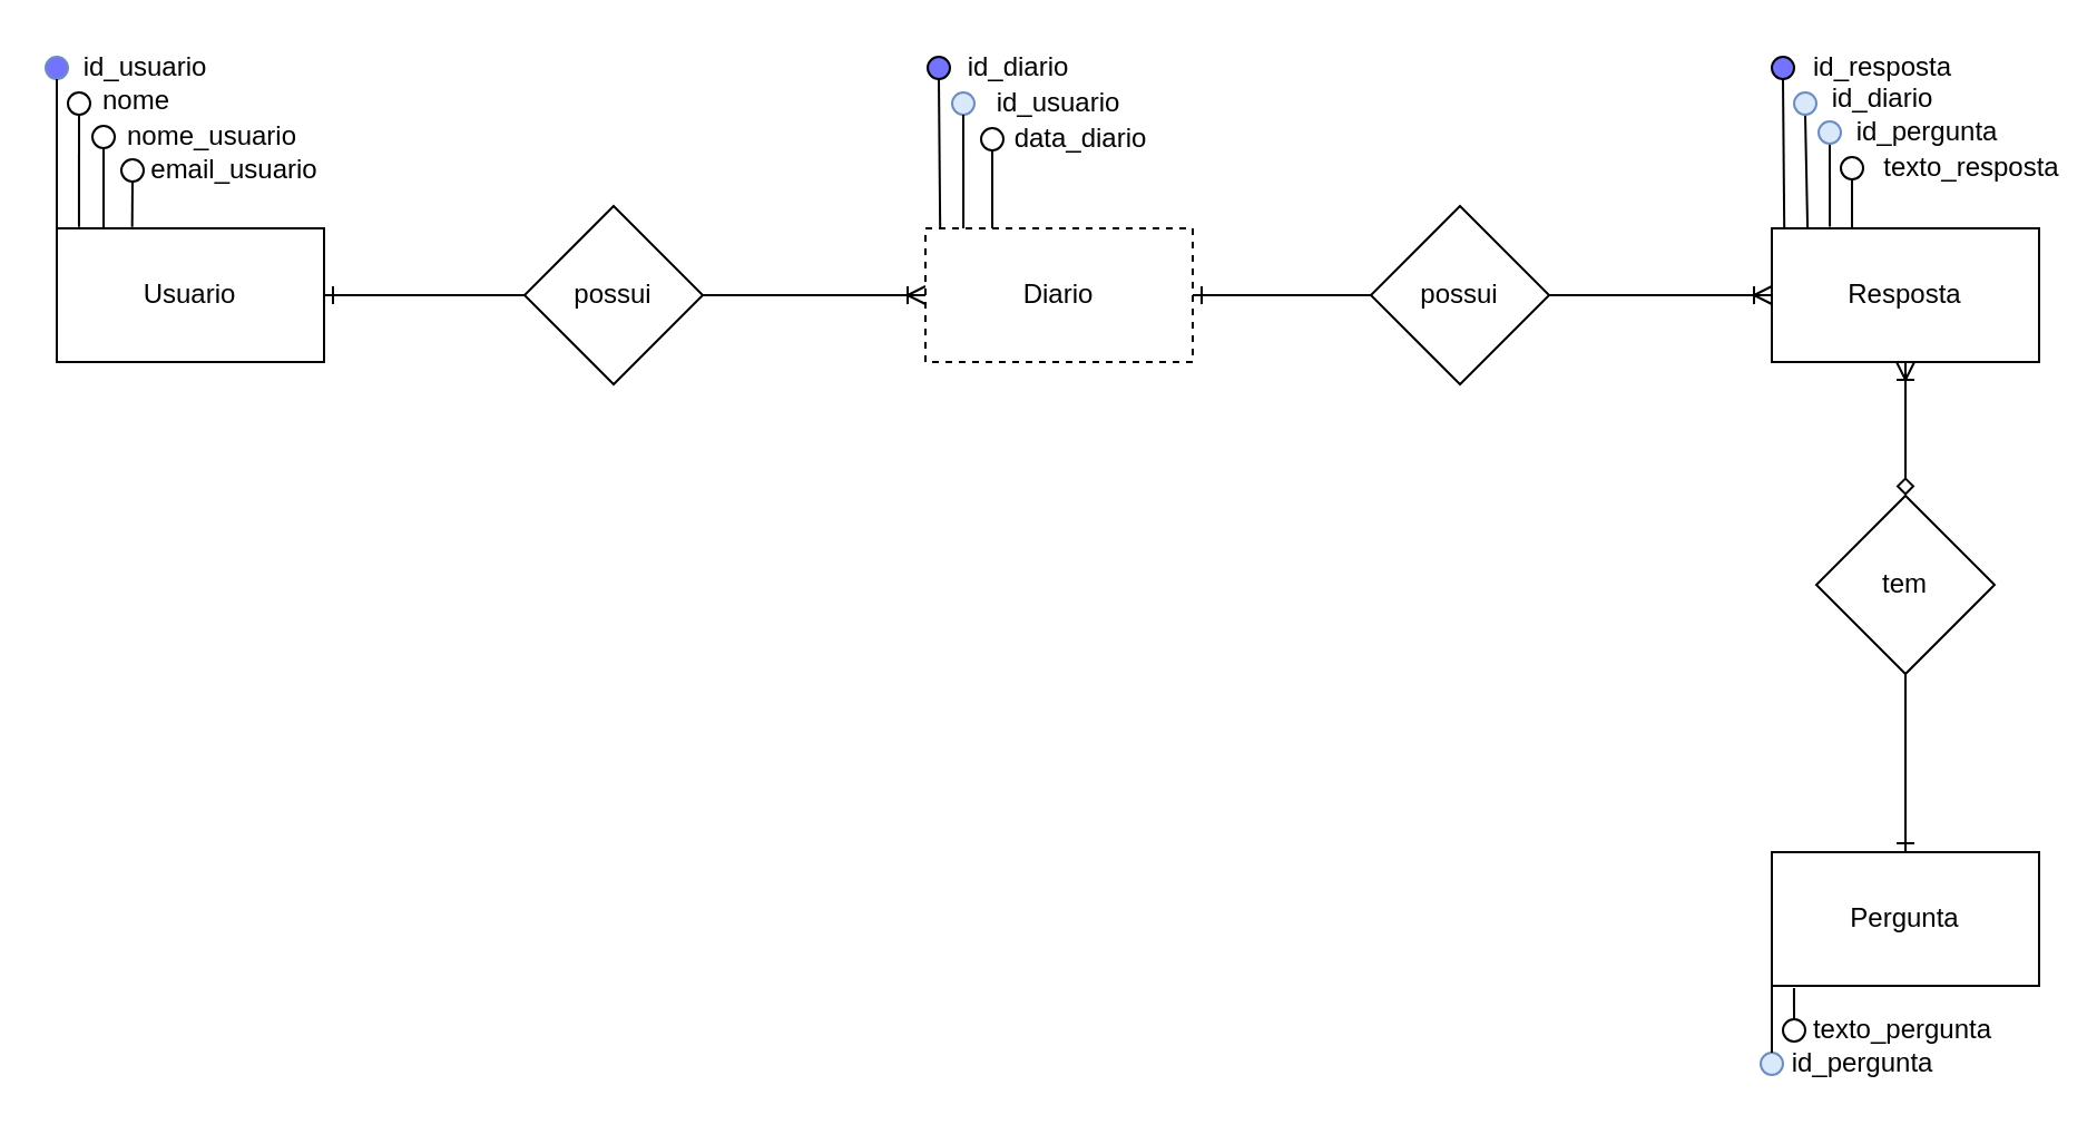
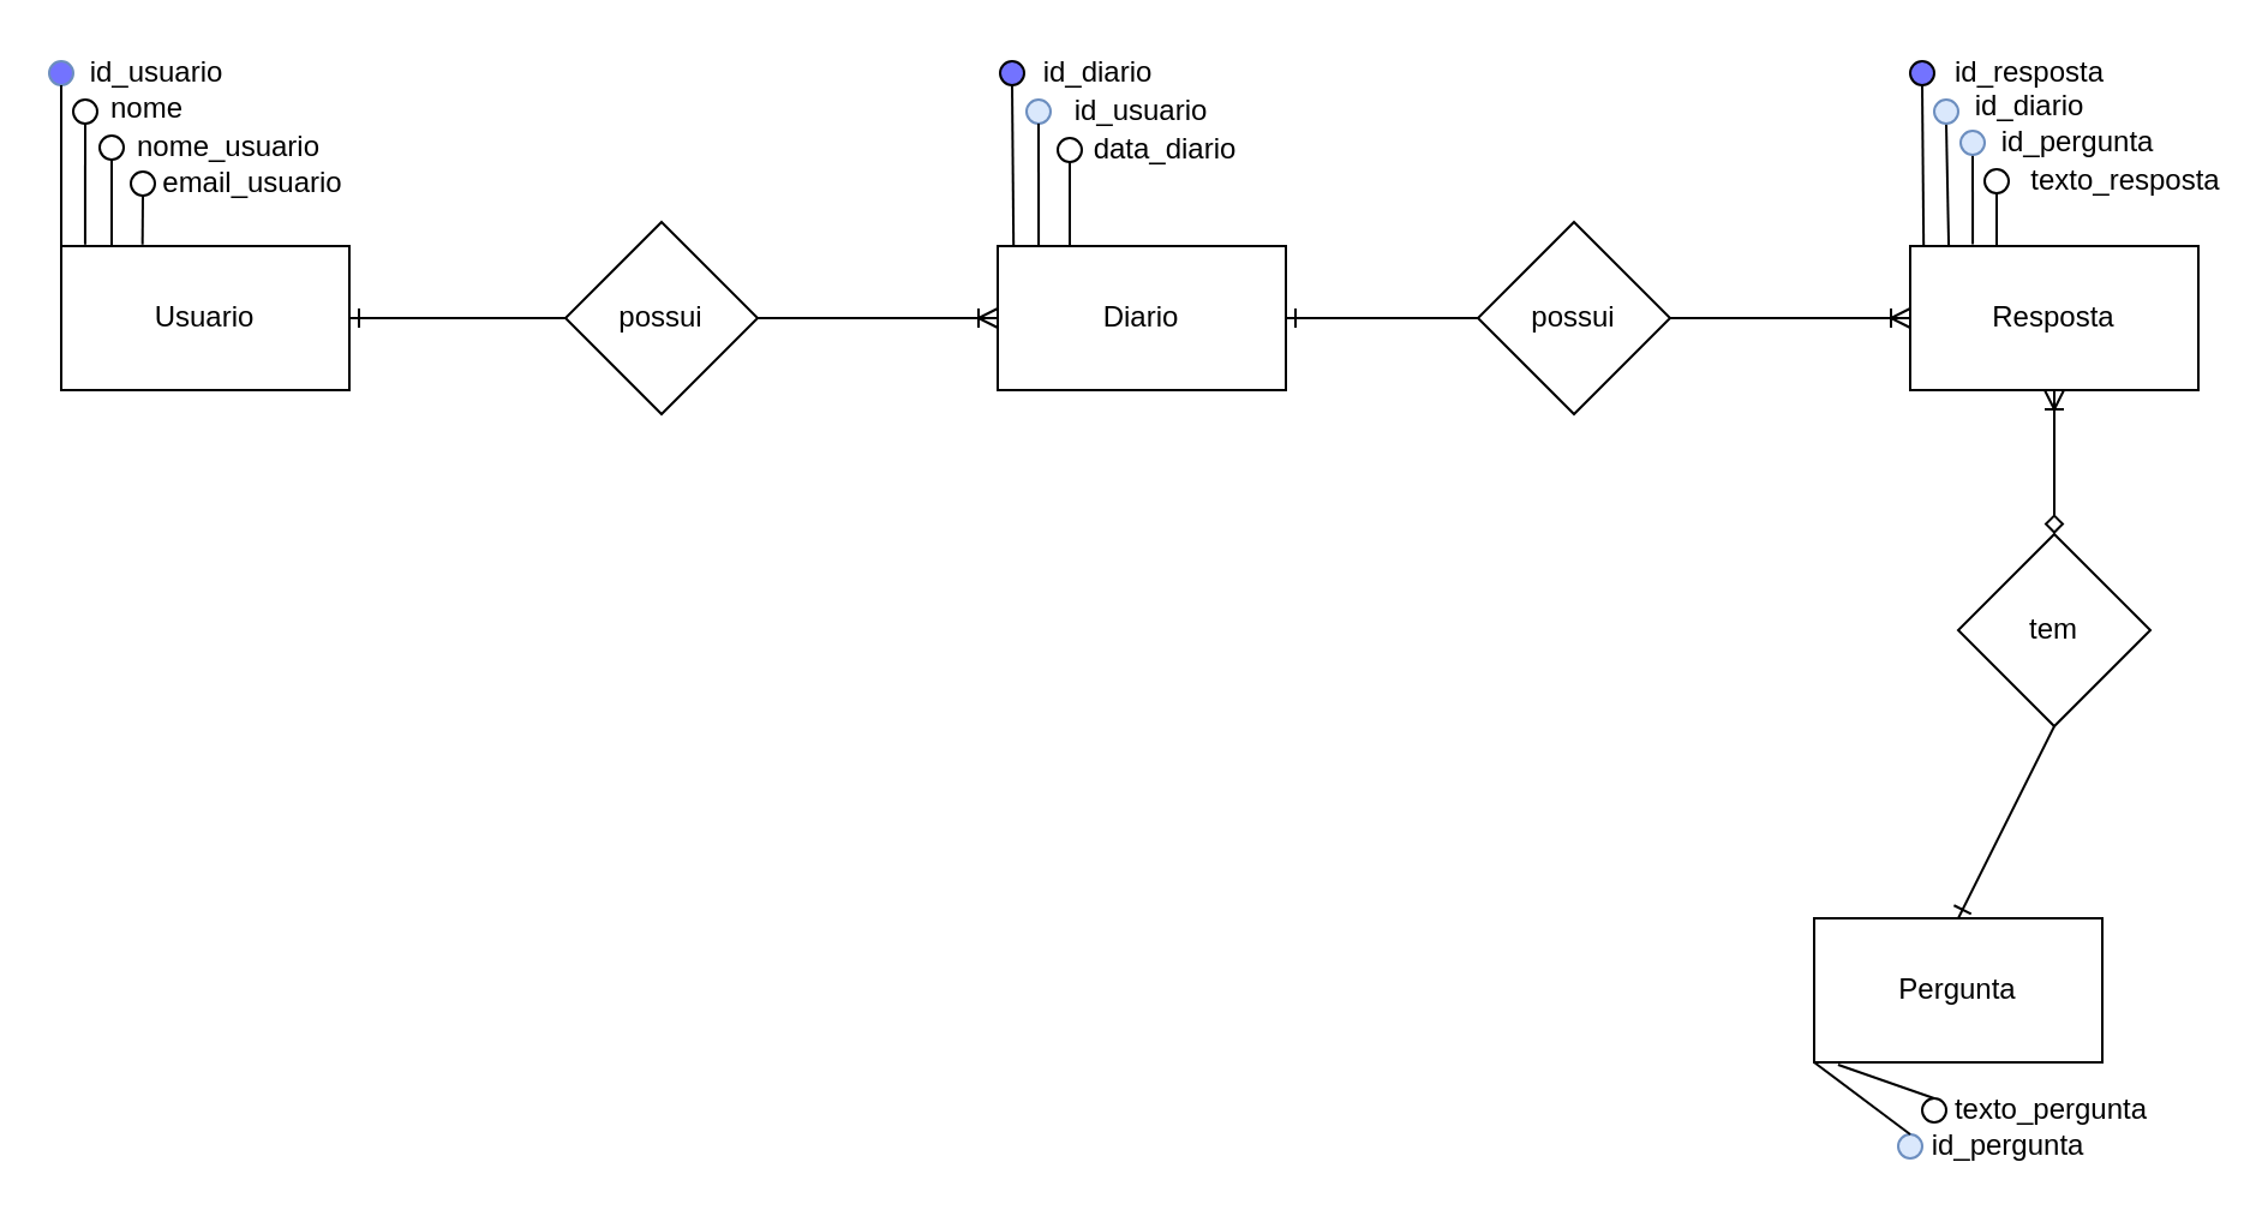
- <mxCell id="6" value="Diario" style="rounded=0;whiteSpace=wrap;html=1;dashed=1;" vertex="1" parent="1"><mxGeometry x="415" y="102" width="120" height="60" as="geometry" /></mxCell>
+ <mxCell id="6" value="Diario" style="rounded=0;whiteSpace=wrap;html=1;" vertex="1" parent="1"><mxGeometry x="415" y="102" width="120" height="60" as="geometry" /></mxCell>
- <mxCell id="45" value="Pergunta" style="rounded=0;whiteSpace=wrap;html=1;" vertex="1" parent="1"><mxGeometry x="795" y="382" width="120" height="60" as="geometry" /></mxCell>
+ <mxCell id="45" value="Pergunta" style="rounded=0;whiteSpace=wrap;html=1;" vertex="1" parent="1"><mxGeometry x="755" y="382" width="120" height="60" as="geometry" /></mxCell>
